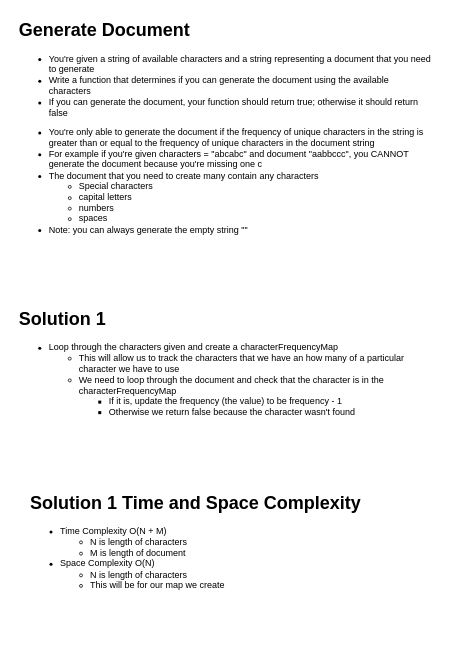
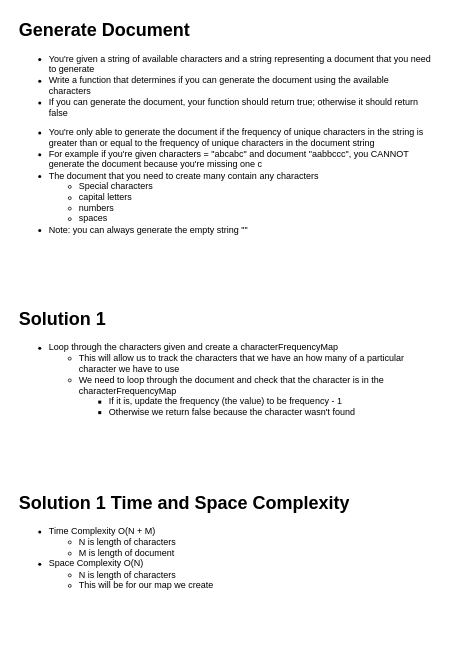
- <mxCell id="4" value="&lt;h1&gt;Solution 1 Time and Space Complexity&lt;/h1&gt;&lt;div&gt;&lt;ul&gt;&lt;li&gt;Time Complexity O(N + M)&lt;/li&gt;&lt;ul&gt;&lt;li&gt;N is length of characters&lt;/li&gt;&lt;li&gt;M is length of document&lt;/li&gt;&lt;/ul&gt;&lt;li&gt;Space Complexity O(N)&lt;/li&gt;&lt;ul&gt;&lt;li&gt;N is length of characters&lt;/li&gt;&lt;li&gt;This will be for our map we create&lt;/li&gt;&lt;/ul&gt;&lt;/ul&gt;&lt;/div&gt;" style="text;html=1;strokeColor=none;fillColor=none;spacing=5;spacingTop=-20;whiteSpace=wrap;overflow=hidden;rounded=0;" vertex="1" parent="1"><mxGeometry x="35" y="650" width="570" height="205" as="geometry" /></mxCell>
+ <mxCell id="4" value="&lt;h1&gt;Solution 1 Time and Space Complexity&lt;/h1&gt;&lt;div&gt;&lt;ul&gt;&lt;li&gt;Time Complexity O(N + M)&lt;/li&gt;&lt;ul&gt;&lt;li&gt;N is length of characters&lt;/li&gt;&lt;li&gt;M is length of document&lt;/li&gt;&lt;/ul&gt;&lt;li&gt;Space Complexity O(N)&lt;/li&gt;&lt;ul&gt;&lt;li&gt;N is length of characters&lt;/li&gt;&lt;li&gt;This will be for our map we create&lt;/li&gt;&lt;/ul&gt;&lt;/ul&gt;&lt;/div&gt;" style="text;html=1;strokeColor=none;fillColor=none;spacing=5;spacingTop=-20;whiteSpace=wrap;overflow=hidden;rounded=0;" vertex="1" parent="1"><mxGeometry x="20" y="650" width="570" height="205" as="geometry" /></mxCell>
